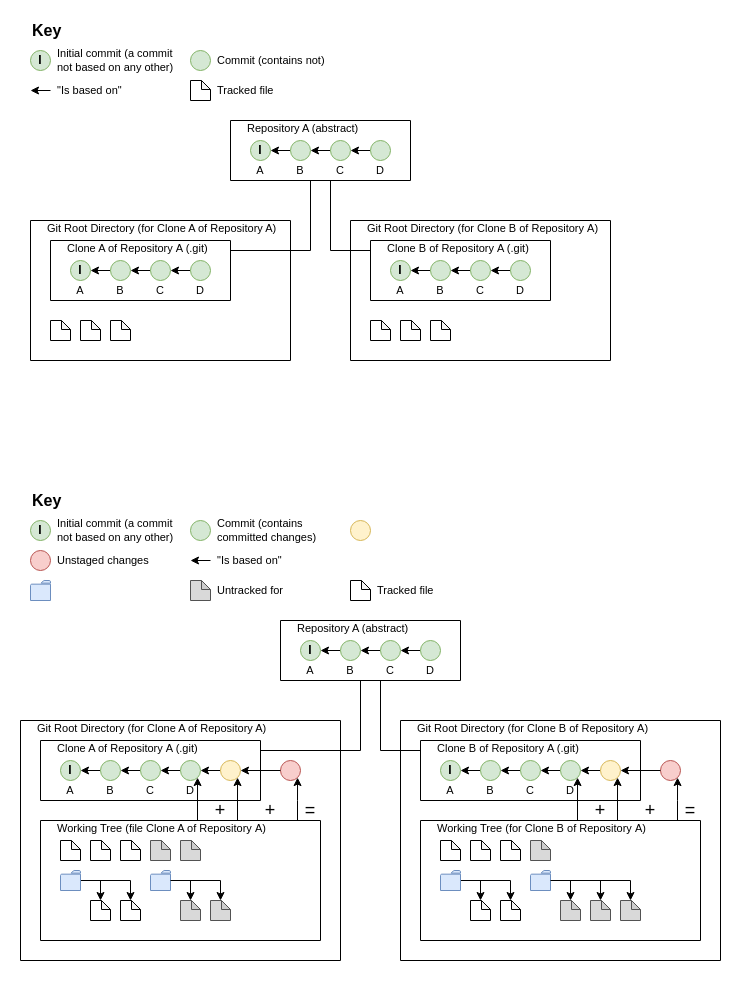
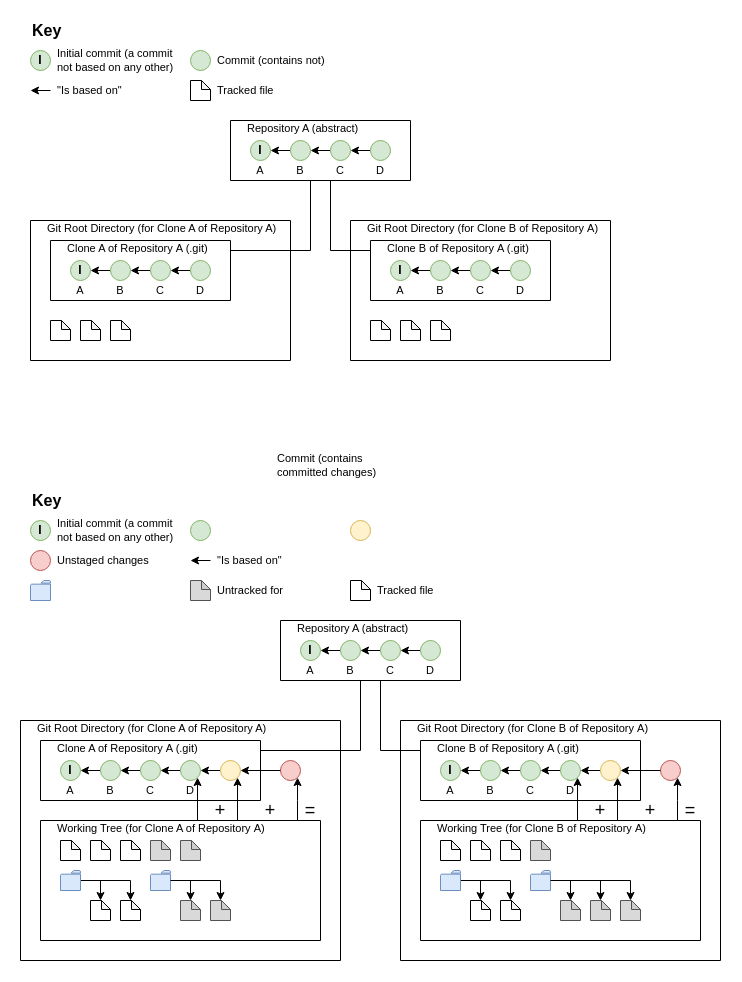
- <mxCell id="153" value="Commit (contains committed changes)" style="text;html=1;strokeColor=none;fillColor=none;align=left;verticalAlign=middle;whiteSpace=wrap;rounded=0;fontFamily=Helvetica;fontSize=11;fontColor=default;spacingLeft=5;" parent="1" vertex="1"><mxGeometry x="210" y="520" width="140" height="20" as="geometry" /></mxCell>
+ <mxCell id="153" value="Commit (contains committed changes)" style="text;html=1;strokeColor=none;fillColor=none;align=left;verticalAlign=middle;whiteSpace=wrap;rounded=0;fontFamily=Helvetica;fontSize=11;fontColor=default;spacingLeft=5;" parent="1" vertex="1"><mxGeometry x="270" y="455" width="140" height="20" as="geometry" /></mxCell>
- <mxCell id="27" value="Working Tree (file Clone A of Repository A)" style="swimlane;startSize=0;fontFamily=Helvetica;fontSize=11;fontColor=default;verticalAlign=top;align=left;spacingLeft=15;spacingBottom=0;spacingTop=-5;fontStyle=0" parent="9" vertex="1"><mxGeometry x="20" y="100" width="280" height="120" as="geometry" /></mxCell>
+ <mxCell id="27" value="Working Tree (for Clone A of Repository A)" style="swimlane;startSize=0;fontFamily=Helvetica;fontSize=11;fontColor=default;verticalAlign=top;align=left;spacingLeft=15;spacingBottom=0;spacingTop=-5;fontStyle=0" parent="9" vertex="1"><mxGeometry x="20" y="100" width="280" height="120" as="geometry" /></mxCell>
